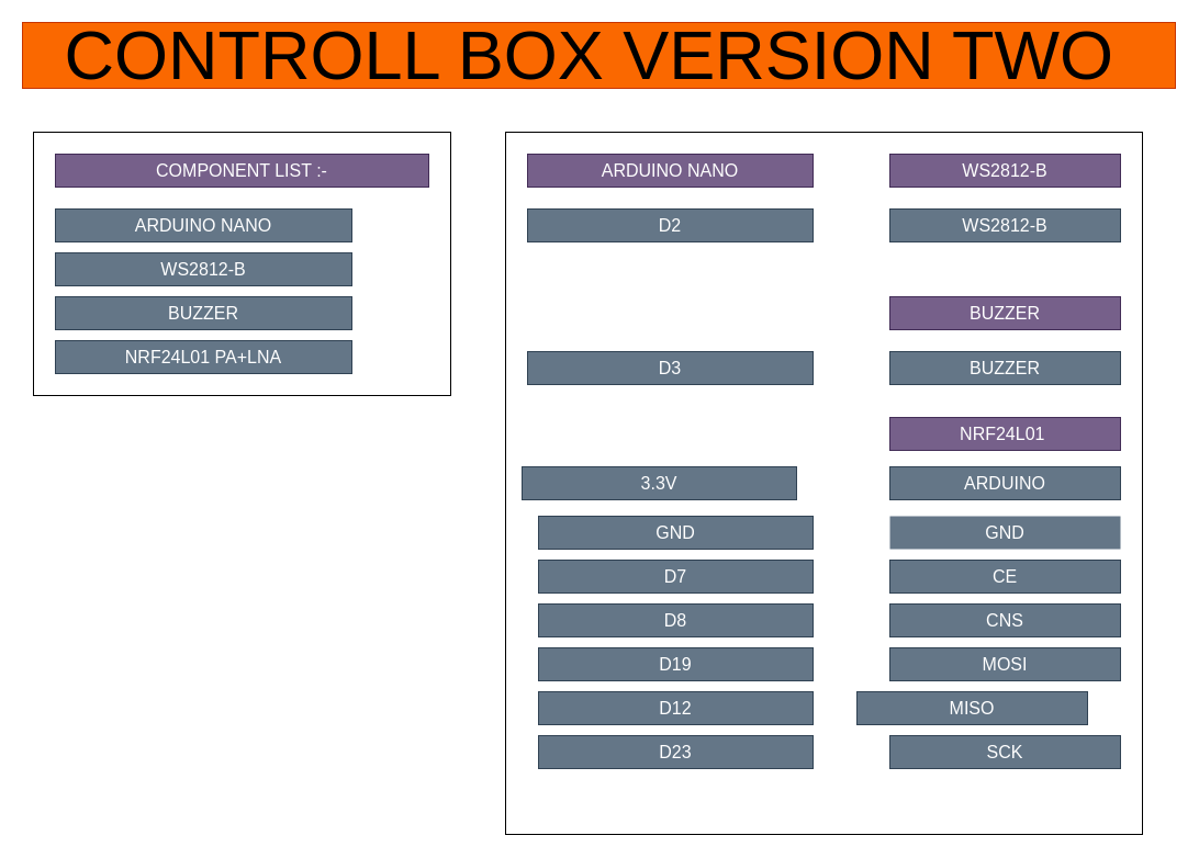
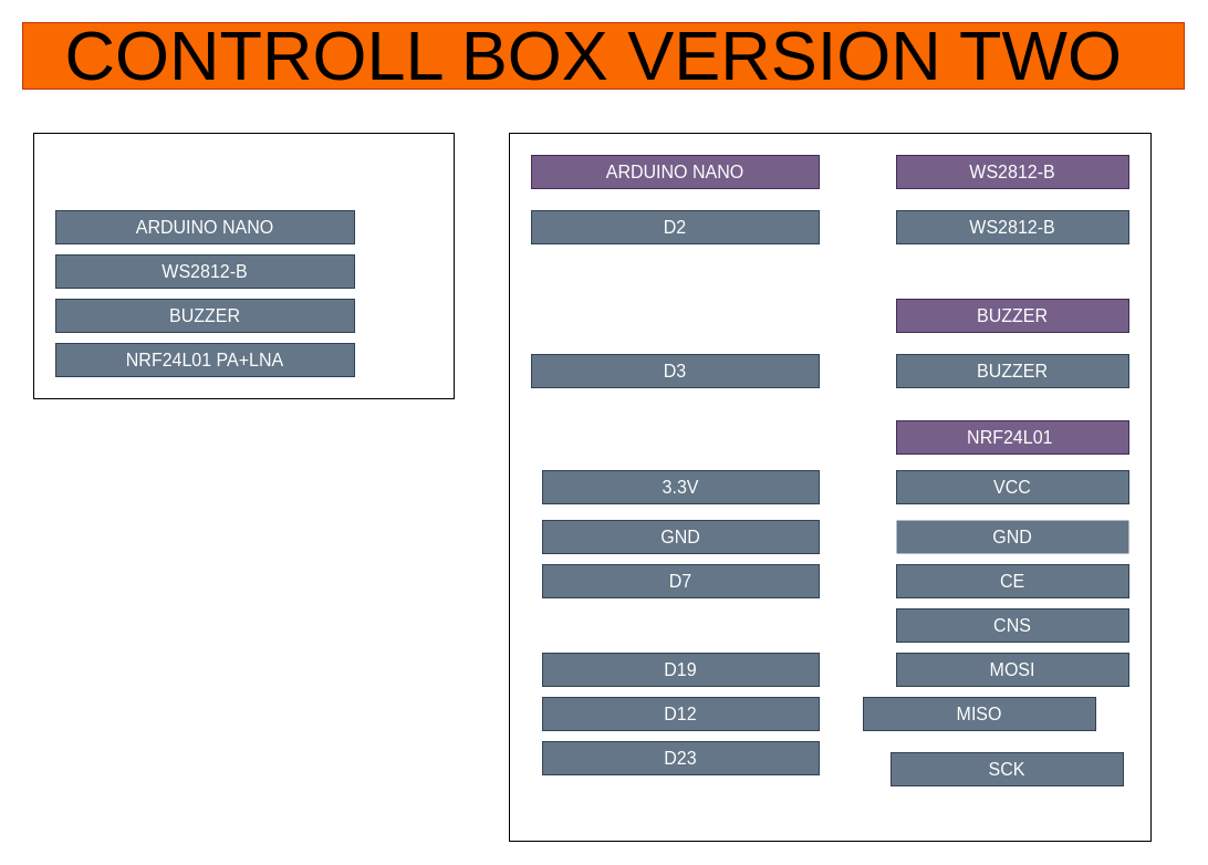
- <mxCell id="5" value="COMPONENT LIST :-" style="text;html=1;strokeColor=#432D57;fillColor=#76608a;align=center;verticalAlign=middle;whiteSpace=wrap;rounded=0;fontSize=16;fontColor=#ffffff;" vertex="1" parent="1"><mxGeometry x="50" y="140" width="340" height="30" as="geometry" /></mxCell>
- <mxCell id="26" value="3.3V" style="text;html=1;strokeColor=#314354;fillColor=#647687;align=center;verticalAlign=middle;whiteSpace=wrap;rounded=0;fontSize=16;fontColor=#ffffff;" vertex="1" parent="1"><mxGeometry x="475" y="425" width="250" height="30" as="geometry" /></mxCell>
+ <mxCell id="26" value="3.3V" style="text;html=1;strokeColor=#314354;fillColor=#647687;align=center;verticalAlign=middle;whiteSpace=wrap;rounded=0;fontSize=16;fontColor=#ffffff;" vertex="1" parent="1"><mxGeometry x="490" y="425" width="250" height="30" as="geometry" /></mxCell>
- <mxCell id="19" value="ARDUINO" style="text;html=1;strokeColor=#314354;fillColor=#647687;align=center;verticalAlign=middle;whiteSpace=wrap;rounded=0;fontSize=16;fontColor=#ffffff;" vertex="1" parent="1"><mxGeometry x="810" y="425" width="210" height="30" as="geometry" /></mxCell>
+ <mxCell id="19" value="VCC" style="text;html=1;strokeColor=#314354;fillColor=#647687;align=center;verticalAlign=middle;whiteSpace=wrap;rounded=0;fontSize=16;fontColor=#ffffff;" vertex="1" parent="1"><mxGeometry x="810" y="425" width="210" height="30" as="geometry" /></mxCell>
- <mxCell id="29" value="D8" style="text;html=1;strokeColor=#314354;fillColor=#647687;align=center;verticalAlign=middle;whiteSpace=wrap;rounded=0;fontSize=16;fontColor=#ffffff;" vertex="1" parent="1"><mxGeometry x="490" y="550" width="250" height="30" as="geometry" /></mxCell>
- <mxCell id="25" value="SCK" style="text;html=1;strokeColor=#314354;fillColor=#647687;align=center;verticalAlign=middle;whiteSpace=wrap;rounded=0;fontSize=16;fontColor=#ffffff;" vertex="1" parent="1"><mxGeometry x="810" y="670" width="210" height="30" as="geometry" /></mxCell>
+ <mxCell id="25" value="SCK" style="text;html=1;strokeColor=#314354;fillColor=#647687;align=center;verticalAlign=middle;whiteSpace=wrap;rounded=0;fontSize=16;fontColor=#ffffff;" vertex="1" parent="1"><mxGeometry x="805" y="680" width="210" height="30" as="geometry" /></mxCell>
